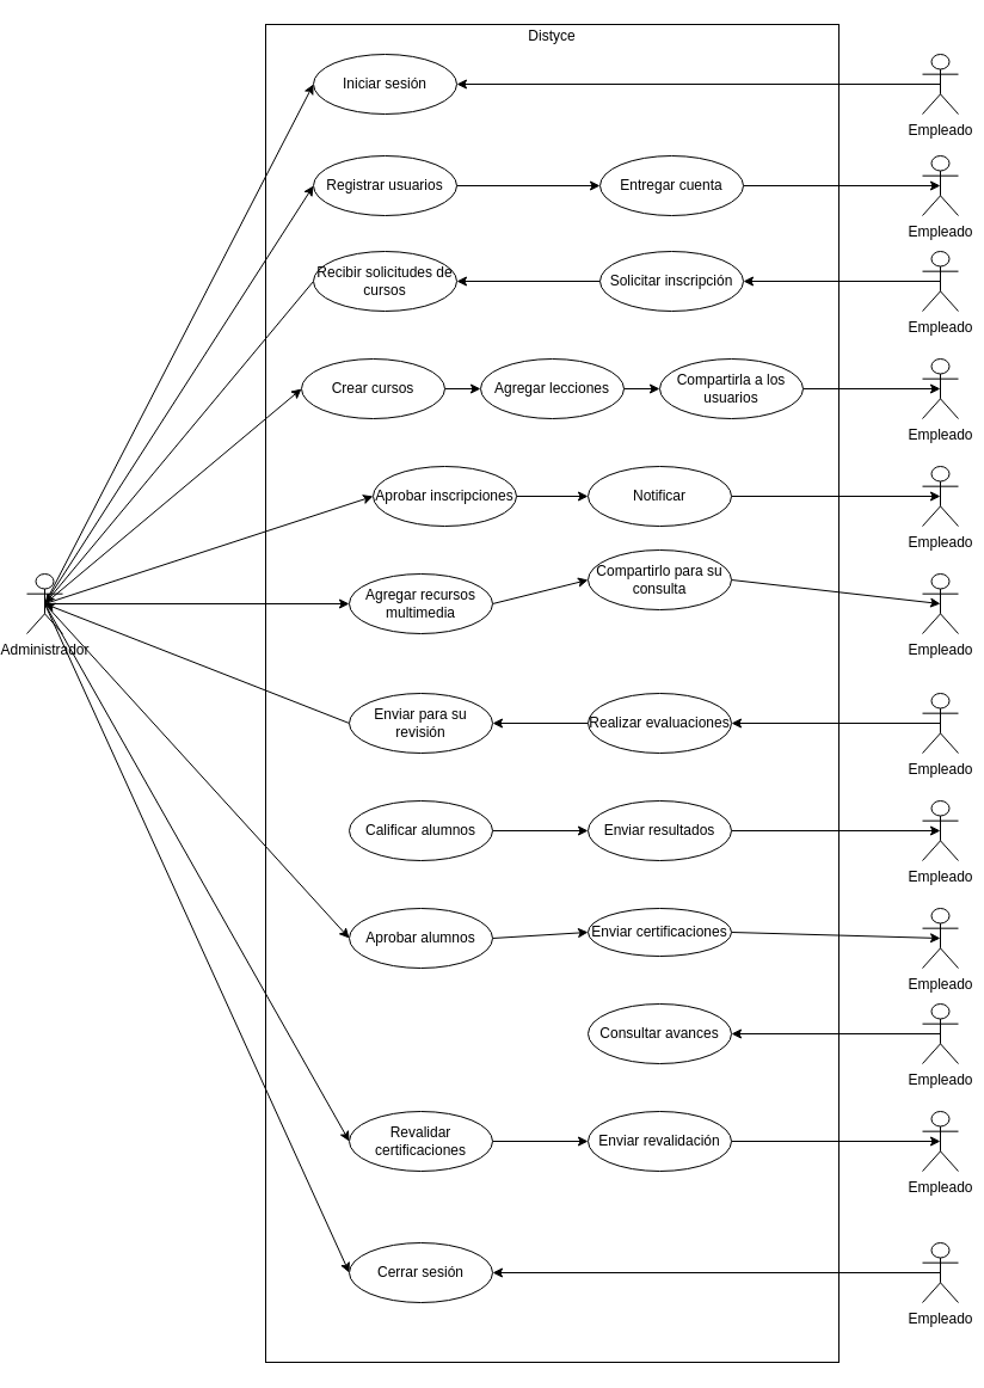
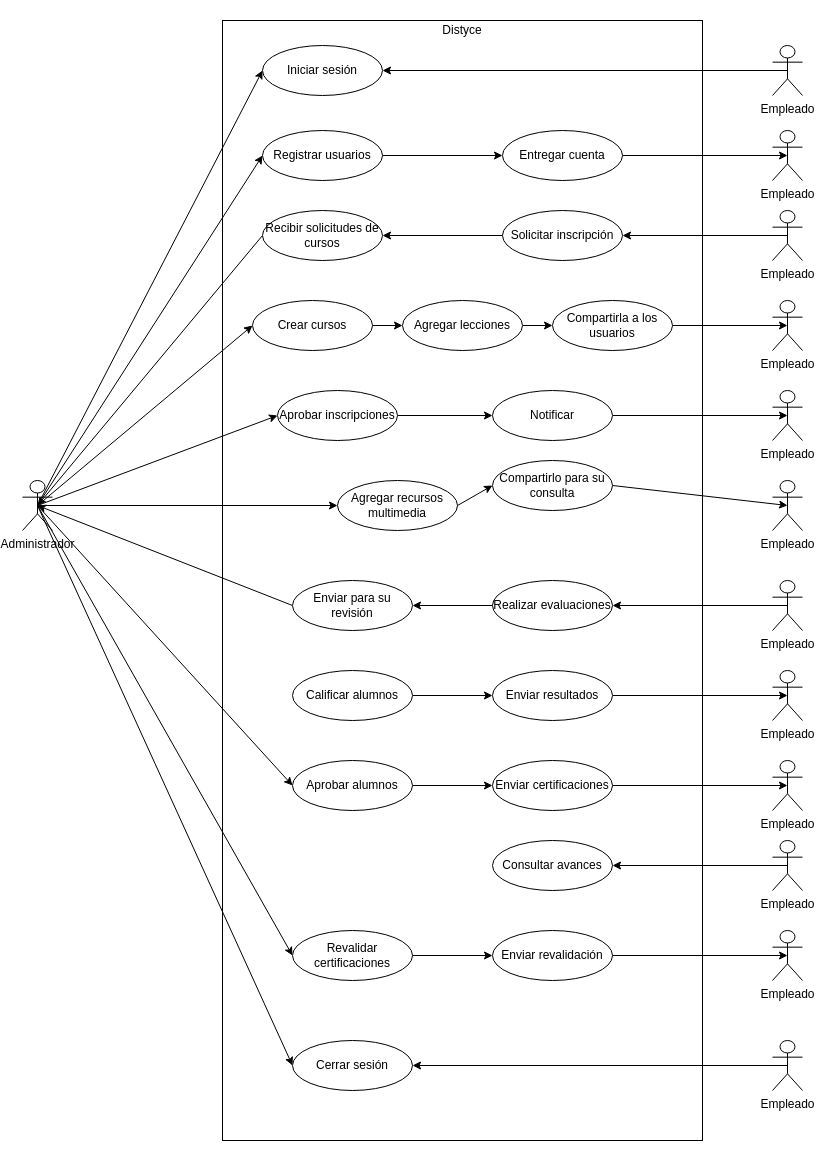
- <mxCell id="24" value="Aprobar inscripciones" style="ellipse;whiteSpace=wrap;html=1;" vertex="1" parent="1"><mxGeometry x="310" y="390" width="120" height="50" as="geometry" /></mxCell>
+ <mxCell id="24" value="Aprobar inscripciones" style="ellipse;whiteSpace=wrap;html=1;" vertex="1" parent="1"><mxGeometry x="275" y="390" width="120" height="50" as="geometry" /></mxCell>
- <mxCell id="40" value="Agregar recursos multimedia" style="ellipse;whiteSpace=wrap;html=1;" vertex="1" parent="1"><mxGeometry x="290" y="480" width="120" height="50" as="geometry" /></mxCell>
+ <mxCell id="40" value="Agregar recursos multimedia" style="ellipse;whiteSpace=wrap;html=1;" vertex="1" parent="1"><mxGeometry x="335" y="480" width="120" height="50" as="geometry" /></mxCell>
- <mxCell id="58" value="Enviar certificaciones" style="ellipse;whiteSpace=wrap;html=1;" vertex="1" parent="1"><mxGeometry x="490" y="760" width="120" height="40" as="geometry" /></mxCell>
+ <mxCell id="58" value="Enviar certificaciones" style="ellipse;whiteSpace=wrap;html=1;" vertex="1" parent="1"><mxGeometry x="490" y="760" width="120" height="50" as="geometry" /></mxCell>
